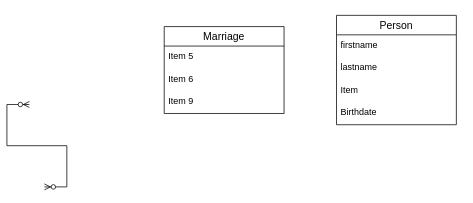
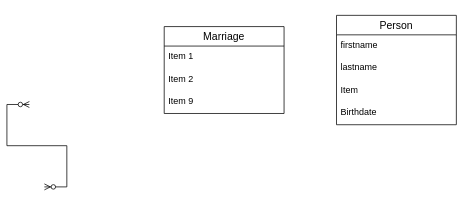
- <mxCell id="9" value="Item 5" style="text;strokeColor=none;fillColor=none;spacingLeft=4;spacingRight=4;overflow=hidden;rotatable=0;points=[[0,0.5],[1,0.5]];portConstraint=eastwest;fontSize=12;whiteSpace=wrap;html=1;" vertex="1" parent="8"><mxGeometry y="26" width="160" height="30" as="geometry" /></mxCell>
+ <mxCell id="9" value="Item 1" style="text;strokeColor=none;fillColor=none;spacingLeft=4;spacingRight=4;overflow=hidden;rotatable=0;points=[[0,0.5],[1,0.5]];portConstraint=eastwest;fontSize=12;whiteSpace=wrap;html=1;" vertex="1" parent="8"><mxGeometry y="26" width="160" height="30" as="geometry" /></mxCell>
- <mxCell id="10" value="Item 6" style="text;strokeColor=none;fillColor=none;spacingLeft=4;spacingRight=4;overflow=hidden;rotatable=0;points=[[0,0.5],[1,0.5]];portConstraint=eastwest;fontSize=12;whiteSpace=wrap;html=1;" vertex="1" parent="8"><mxGeometry y="56" width="160" height="30" as="geometry" /></mxCell>
+ <mxCell id="10" value="Item 2" style="text;strokeColor=none;fillColor=none;spacingLeft=4;spacingRight=4;overflow=hidden;rotatable=0;points=[[0,0.5],[1,0.5]];portConstraint=eastwest;fontSize=12;whiteSpace=wrap;html=1;" vertex="1" parent="8"><mxGeometry y="56" width="160" height="30" as="geometry" /></mxCell>
